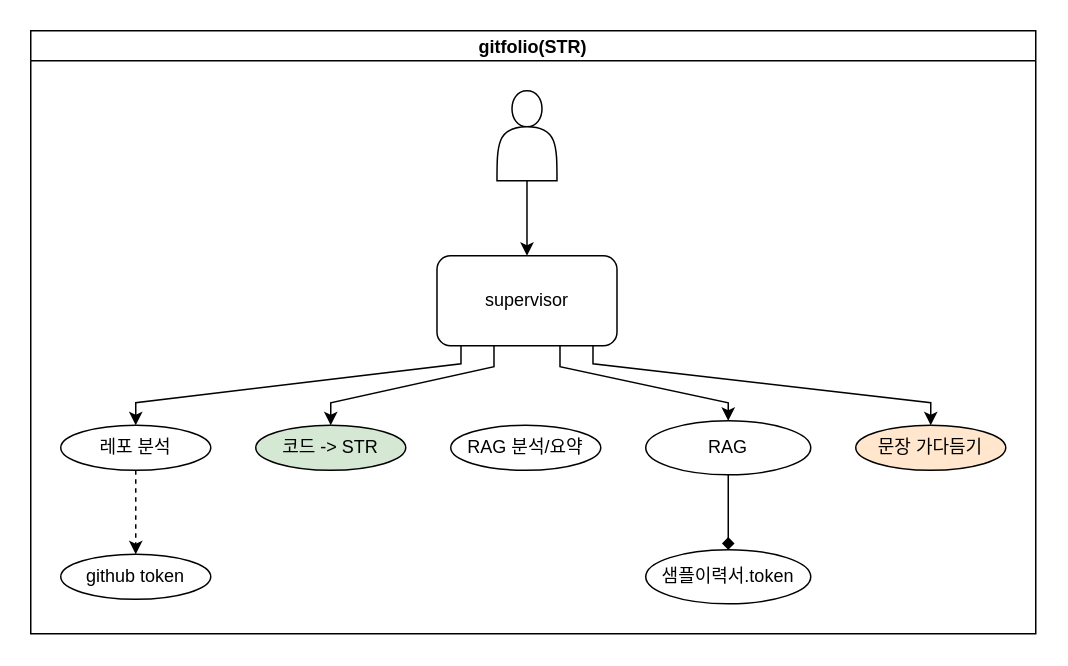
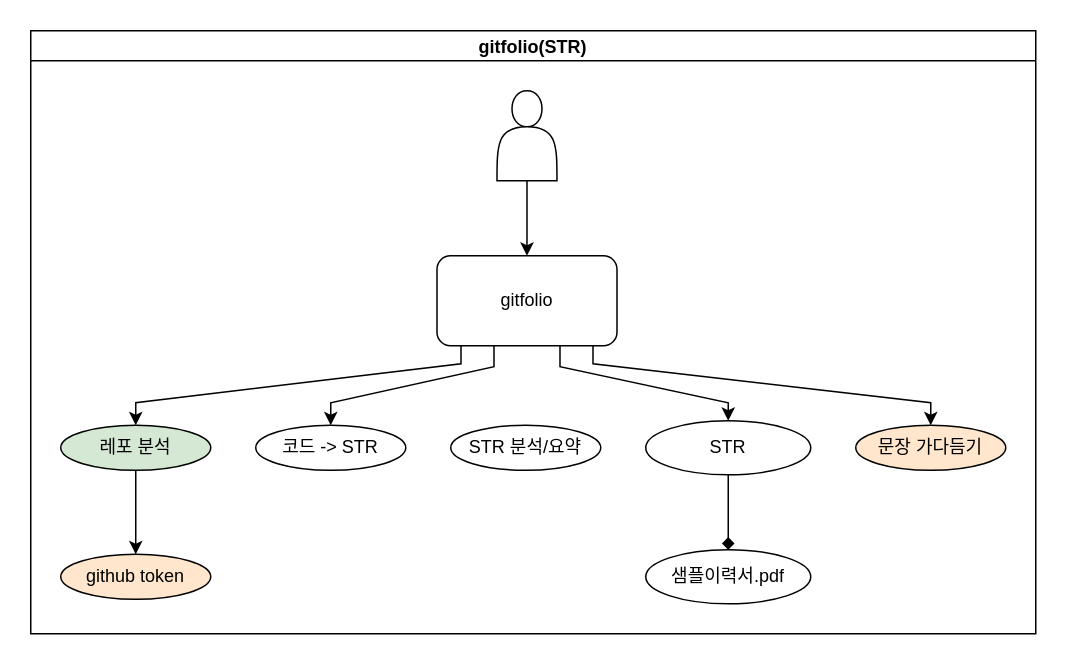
- <mxCell id="14" value="supervisor" style="rounded=1;whiteSpace=wrap;html=1;" parent="2" vertex="1"><mxGeometry x="270.833" y="150" width="120" height="60" as="geometry" /></mxCell>
+ <mxCell id="14" value="gitfolio" style="rounded=1;whiteSpace=wrap;html=1;" parent="2" vertex="1"><mxGeometry x="270.833" y="150" width="120" height="60" as="geometry" /></mxCell>
- <mxCell id="3" value="레포 분석" style="ellipse;whiteSpace=wrap;html=1;align=center;newEdgeStyle={&quot;edgeStyle&quot;:&quot;entityRelationEdgeStyle&quot;,&quot;startArrow&quot;:&quot;none&quot;,&quot;endArrow&quot;:&quot;none&quot;,&quot;segment&quot;:10,&quot;curved&quot;:1,&quot;sourcePerimeterSpacing&quot;:0,&quot;targetPerimeterSpacing&quot;:0};treeFolding=1;treeMoving=1;" parent="2" vertex="1"><mxGeometry x="20" y="263" width="100" height="30" as="geometry" /></mxCell>
+ <mxCell id="3" value="레포 분석" style="ellipse;whiteSpace=wrap;html=1;align=center;newEdgeStyle={&quot;edgeStyle&quot;:&quot;entityRelationEdgeStyle&quot;,&quot;startArrow&quot;:&quot;none&quot;,&quot;endArrow&quot;:&quot;none&quot;,&quot;segment&quot;:10,&quot;curved&quot;:1,&quot;sourcePerimeterSpacing&quot;:0,&quot;targetPerimeterSpacing&quot;:0};treeFolding=1;treeMoving=1;fillColor=#d5e8d4;" parent="2" vertex="1"><mxGeometry x="20" y="263" width="100" height="30" as="geometry" /></mxCell>
- <mxCell id="4" value="코드 -&amp;gt; STR" style="ellipse;whiteSpace=wrap;html=1;align=center;newEdgeStyle={&quot;edgeStyle&quot;:&quot;entityRelationEdgeStyle&quot;,&quot;startArrow&quot;:&quot;none&quot;,&quot;endArrow&quot;:&quot;none&quot;,&quot;segment&quot;:10,&quot;curved&quot;:1,&quot;sourcePerimeterSpacing&quot;:0,&quot;targetPerimeterSpacing&quot;:0};treeFolding=1;treeMoving=1;fillColor=#d5e8d4;" parent="2" vertex="1"><mxGeometry x="150" y="263" width="100" height="30" as="geometry" /></mxCell>
+ <mxCell id="4" value="코드 -&amp;gt; STR" style="ellipse;whiteSpace=wrap;html=1;align=center;newEdgeStyle={&quot;edgeStyle&quot;:&quot;entityRelationEdgeStyle&quot;,&quot;startArrow&quot;:&quot;none&quot;,&quot;endArrow&quot;:&quot;none&quot;,&quot;segment&quot;:10,&quot;curved&quot;:1,&quot;sourcePerimeterSpacing&quot;:0,&quot;targetPerimeterSpacing&quot;:0};treeFolding=1;treeMoving=1;" parent="2" vertex="1"><mxGeometry x="150" y="263" width="100" height="30" as="geometry" /></mxCell>
- <mxCell id="5" value="RAG 분석/요약" style="ellipse;whiteSpace=wrap;html=1;align=center;newEdgeStyle={&quot;edgeStyle&quot;:&quot;entityRelationEdgeStyle&quot;,&quot;startArrow&quot;:&quot;none&quot;,&quot;endArrow&quot;:&quot;none&quot;,&quot;segment&quot;:10,&quot;curved&quot;:1,&quot;sourcePerimeterSpacing&quot;:0,&quot;targetPerimeterSpacing&quot;:0};treeFolding=1;treeMoving=1;" parent="2" vertex="1"><mxGeometry x="280" y="263" width="100" height="30" as="geometry" /></mxCell>
+ <mxCell id="5" value="STR 분석/요약" style="ellipse;whiteSpace=wrap;html=1;align=center;newEdgeStyle={&quot;edgeStyle&quot;:&quot;entityRelationEdgeStyle&quot;,&quot;startArrow&quot;:&quot;none&quot;,&quot;endArrow&quot;:&quot;none&quot;,&quot;segment&quot;:10,&quot;curved&quot;:1,&quot;sourcePerimeterSpacing&quot;:0,&quot;targetPerimeterSpacing&quot;:0};treeFolding=1;treeMoving=1;" parent="2" vertex="1"><mxGeometry x="280" y="263" width="100" height="30" as="geometry" /></mxCell>
- <mxCell id="6" value="RAG" style="ellipse;whiteSpace=wrap;html=1;align=center;newEdgeStyle={&quot;edgeStyle&quot;:&quot;entityRelationEdgeStyle&quot;,&quot;startArrow&quot;:&quot;none&quot;,&quot;endArrow&quot;:&quot;none&quot;,&quot;segment&quot;:10,&quot;curved&quot;:1,&quot;sourcePerimeterSpacing&quot;:0,&quot;targetPerimeterSpacing&quot;:0};treeFolding=1;treeMoving=1;" parent="2" vertex="1"><mxGeometry x="410" y="260" width="110" height="36" as="geometry" /></mxCell>
+ <mxCell id="6" value="STR" style="ellipse;whiteSpace=wrap;html=1;align=center;newEdgeStyle={&quot;edgeStyle&quot;:&quot;entityRelationEdgeStyle&quot;,&quot;startArrow&quot;:&quot;none&quot;,&quot;endArrow&quot;:&quot;none&quot;,&quot;segment&quot;:10,&quot;curved&quot;:1,&quot;sourcePerimeterSpacing&quot;:0,&quot;targetPerimeterSpacing&quot;:0};treeFolding=1;treeMoving=1;" parent="2" vertex="1"><mxGeometry x="410" y="260" width="110" height="36" as="geometry" /></mxCell>
- <mxCell id="17" style="edgeStyle=orthogonalEdgeStyle;rounded=0;orthogonalLoop=1;jettySize=auto;html=1;entryX=0.5;entryY=0;entryDx=0;entryDy=0;noEdgeStyle=1;orthogonal=1;dashed=1;" edge="1" target="18" source="3" parent="2"><mxGeometry relative="1" as="geometry"><Array as="points"><mxPoint x="70" y="308" /><mxPoint x="70" y="334" /></Array><mxPoint x="397" y="410" as="sourcePoint" /></mxGeometry></mxCell>
+ <mxCell id="17" style="edgeStyle=orthogonalEdgeStyle;rounded=0;orthogonalLoop=1;jettySize=auto;html=1;entryX=0.5;entryY=0;entryDx=0;entryDy=0;noEdgeStyle=1;orthogonal=1;" edge="1" target="18" source="3" parent="2"><mxGeometry relative="1" as="geometry"><Array as="points"><mxPoint x="70" y="308" /><mxPoint x="70" y="334" /></Array><mxPoint x="397" y="410" as="sourcePoint" /></mxGeometry></mxCell>
- <mxCell id="18" value="github token" style="ellipse;whiteSpace=wrap;html=1;align=center;newEdgeStyle={&quot;edgeStyle&quot;:&quot;entityRelationEdgeStyle&quot;,&quot;startArrow&quot;:&quot;none&quot;,&quot;endArrow&quot;:&quot;none&quot;,&quot;segment&quot;:10,&quot;curved&quot;:1,&quot;sourcePerimeterSpacing&quot;:0,&quot;targetPerimeterSpacing&quot;:0};treeFolding=1;treeMoving=1;" vertex="1" parent="2"><mxGeometry x="20" y="349" width="100" height="30" as="geometry" /></mxCell>
+ <mxCell id="18" value="github token" style="ellipse;whiteSpace=wrap;html=1;align=center;newEdgeStyle={&quot;edgeStyle&quot;:&quot;entityRelationEdgeStyle&quot;,&quot;startArrow&quot;:&quot;none&quot;,&quot;endArrow&quot;:&quot;none&quot;,&quot;segment&quot;:10,&quot;curved&quot;:1,&quot;sourcePerimeterSpacing&quot;:0,&quot;targetPerimeterSpacing&quot;:0};treeFolding=1;treeMoving=1;fillColor=#ffe6cc;" vertex="1" parent="2"><mxGeometry x="20" y="349" width="100" height="30" as="geometry" /></mxCell>
- <mxCell id="16" value="샘플이력서.token" style="ellipse;whiteSpace=wrap;html=1;align=center;newEdgeStyle={&quot;edgeStyle&quot;:&quot;entityRelationEdgeStyle&quot;,&quot;startArrow&quot;:&quot;none&quot;,&quot;endArrow&quot;:&quot;none&quot;,&quot;segment&quot;:10,&quot;curved&quot;:1,&quot;sourcePerimeterSpacing&quot;:0,&quot;targetPerimeterSpacing&quot;:0};treeFolding=1;treeMoving=1;" vertex="1" parent="2"><mxGeometry x="410" y="346" width="110" height="36" as="geometry" /></mxCell>
+ <mxCell id="16" value="샘플이력서.pdf" style="ellipse;whiteSpace=wrap;html=1;align=center;newEdgeStyle={&quot;edgeStyle&quot;:&quot;entityRelationEdgeStyle&quot;,&quot;startArrow&quot;:&quot;none&quot;,&quot;endArrow&quot;:&quot;none&quot;,&quot;segment&quot;:10,&quot;curved&quot;:1,&quot;sourcePerimeterSpacing&quot;:0,&quot;targetPerimeterSpacing&quot;:0};treeFolding=1;treeMoving=1;" vertex="1" parent="2"><mxGeometry x="410" y="346" width="110" height="36" as="geometry" /></mxCell>
